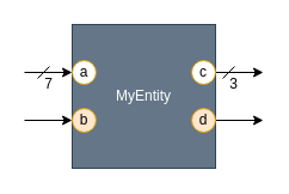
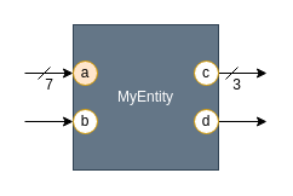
- <mxCell id="11" value="a" style="ellipse;whiteSpace=wrap;html=1;aspect=fixed;fillColor=#ffffff;strokeColor=#d79b00;" parent="1" vertex="1"><mxGeometry x="60" y="50" width="20" height="20" as="geometry" /></mxCell>
+ <mxCell id="11" value="a" style="ellipse;whiteSpace=wrap;html=1;aspect=fixed;fillColor=#ffe6cc;strokeColor=#d79b00;" parent="1" vertex="1"><mxGeometry x="60" y="50" width="20" height="20" as="geometry" /></mxCell>
- <mxCell id="12" value="b" style="ellipse;whiteSpace=wrap;html=1;aspect=fixed;fillColor=#ffe6cc;strokeColor=#d79b00;" parent="1" vertex="1"><mxGeometry x="60" y="90" width="20" height="20" as="geometry" /></mxCell>
+ <mxCell id="12" value="b" style="ellipse;whiteSpace=wrap;html=1;aspect=fixed;fillColor=#ffffff;strokeColor=#d79b00;" parent="1" vertex="1"><mxGeometry x="60" y="90" width="20" height="20" as="geometry" /></mxCell>
- <mxCell id="14" value="d" style="ellipse;whiteSpace=wrap;html=1;aspect=fixed;fillColor=#ffe6cc;strokeColor=#d79b00;" parent="1" vertex="1"><mxGeometry x="160" y="90" width="20" height="20" as="geometry" /></mxCell>
+ <mxCell id="14" value="d" style="ellipse;whiteSpace=wrap;html=1;aspect=fixed;fillColor=#ffffff;strokeColor=#d79b00;" parent="1" vertex="1"><mxGeometry x="160" y="90" width="20" height="20" as="geometry" /></mxCell>
